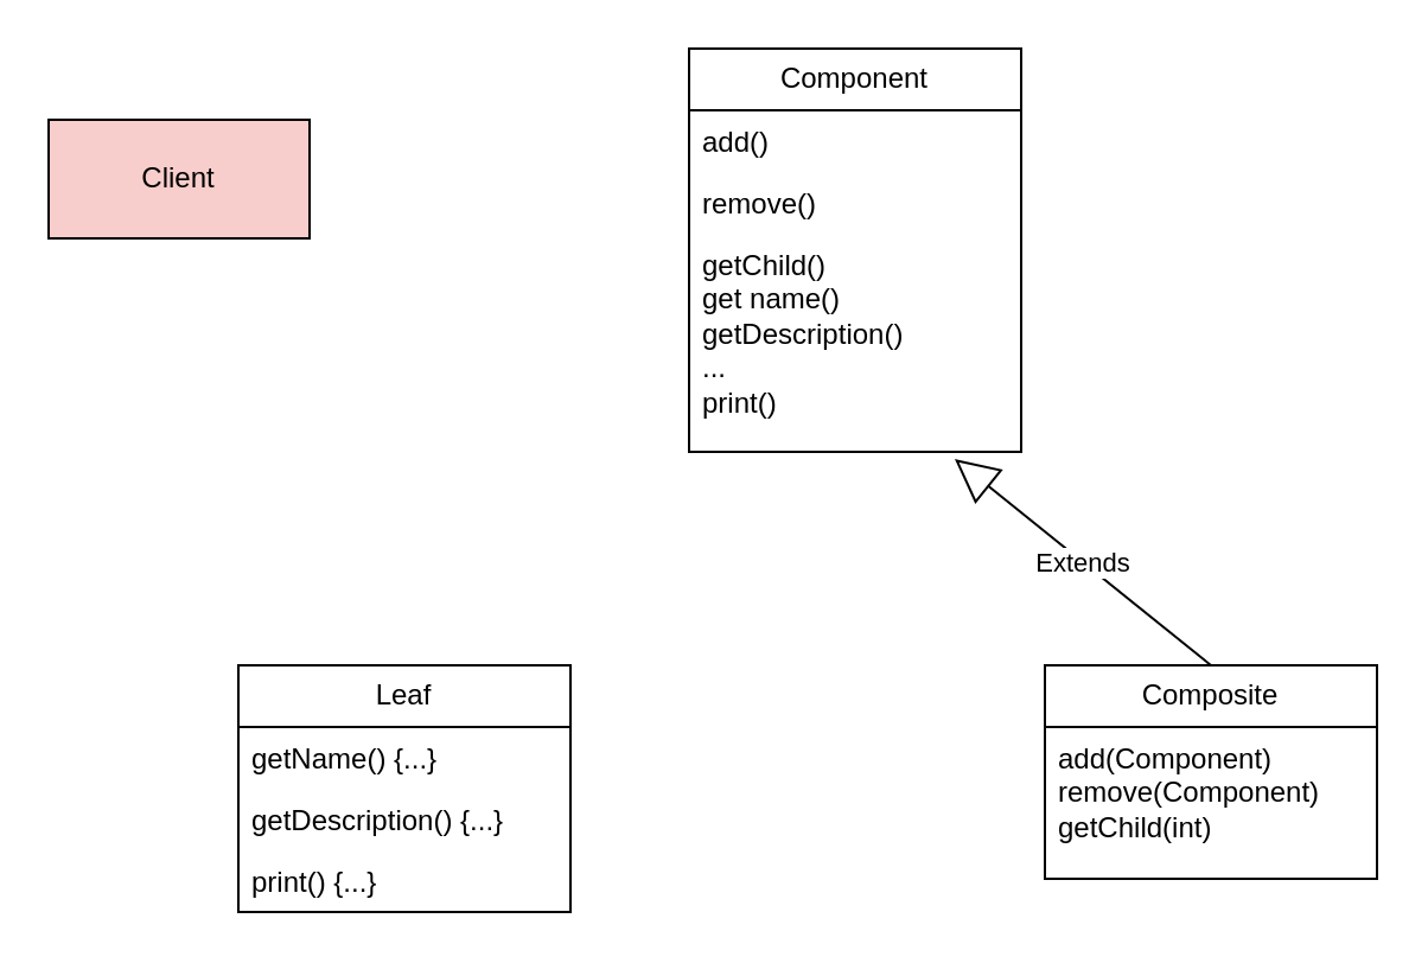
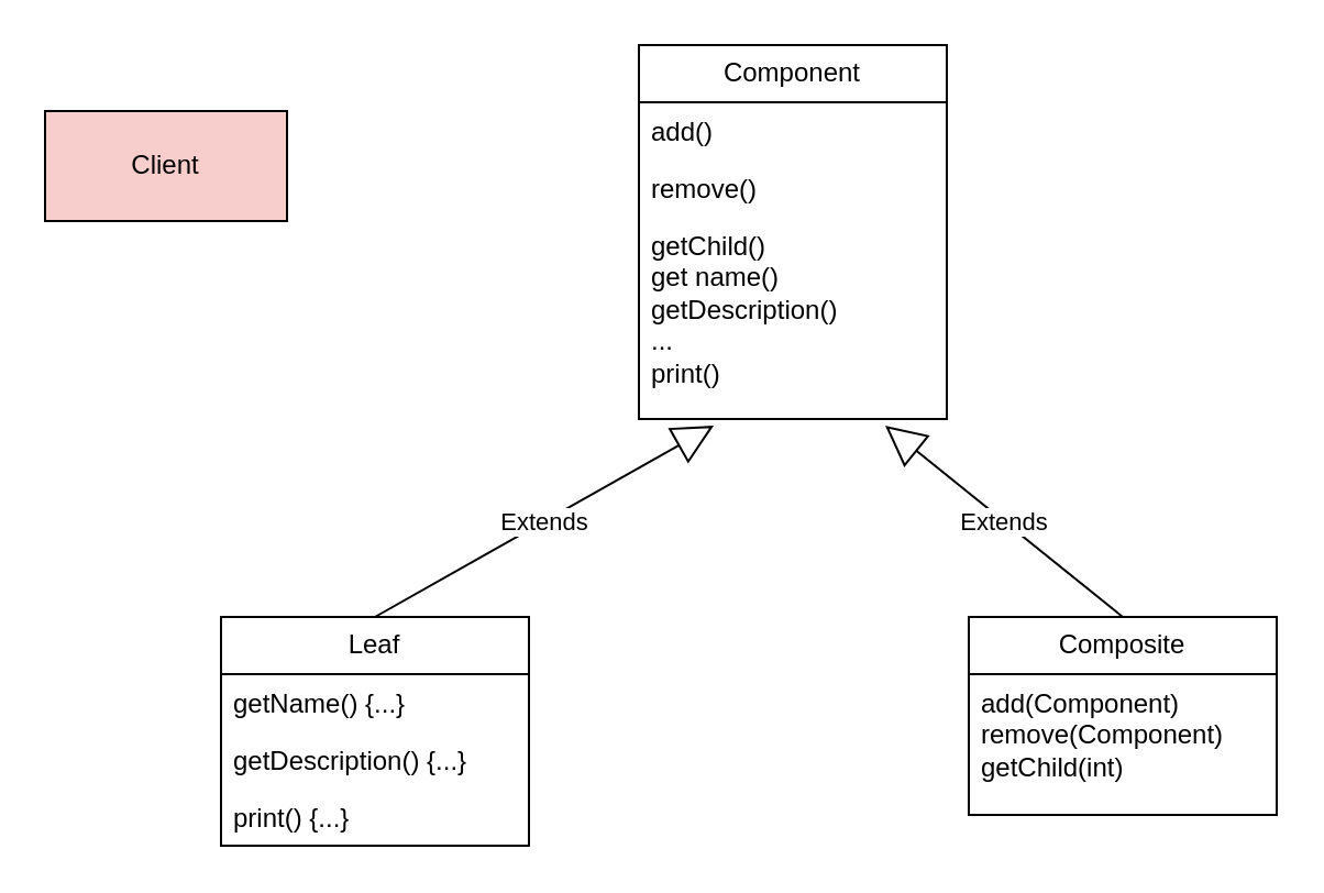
+ <mxCell id="13" value="Extends" style="endArrow=block;endSize=16;endFill=0;html=1;rounded=0;exitX=0.5;exitY=0;exitDx=0;exitDy=0;entryX=0.243;entryY=1.033;entryDx=0;entryDy=0;entryPerimeter=0;" edge="1" parent="1" source="7" target="6"><mxGeometry width="160" relative="1" as="geometry"><mxPoint x="190" y="240" as="sourcePoint" /><mxPoint x="350" y="240" as="targetPoint" /></mxGeometry></mxCell>
